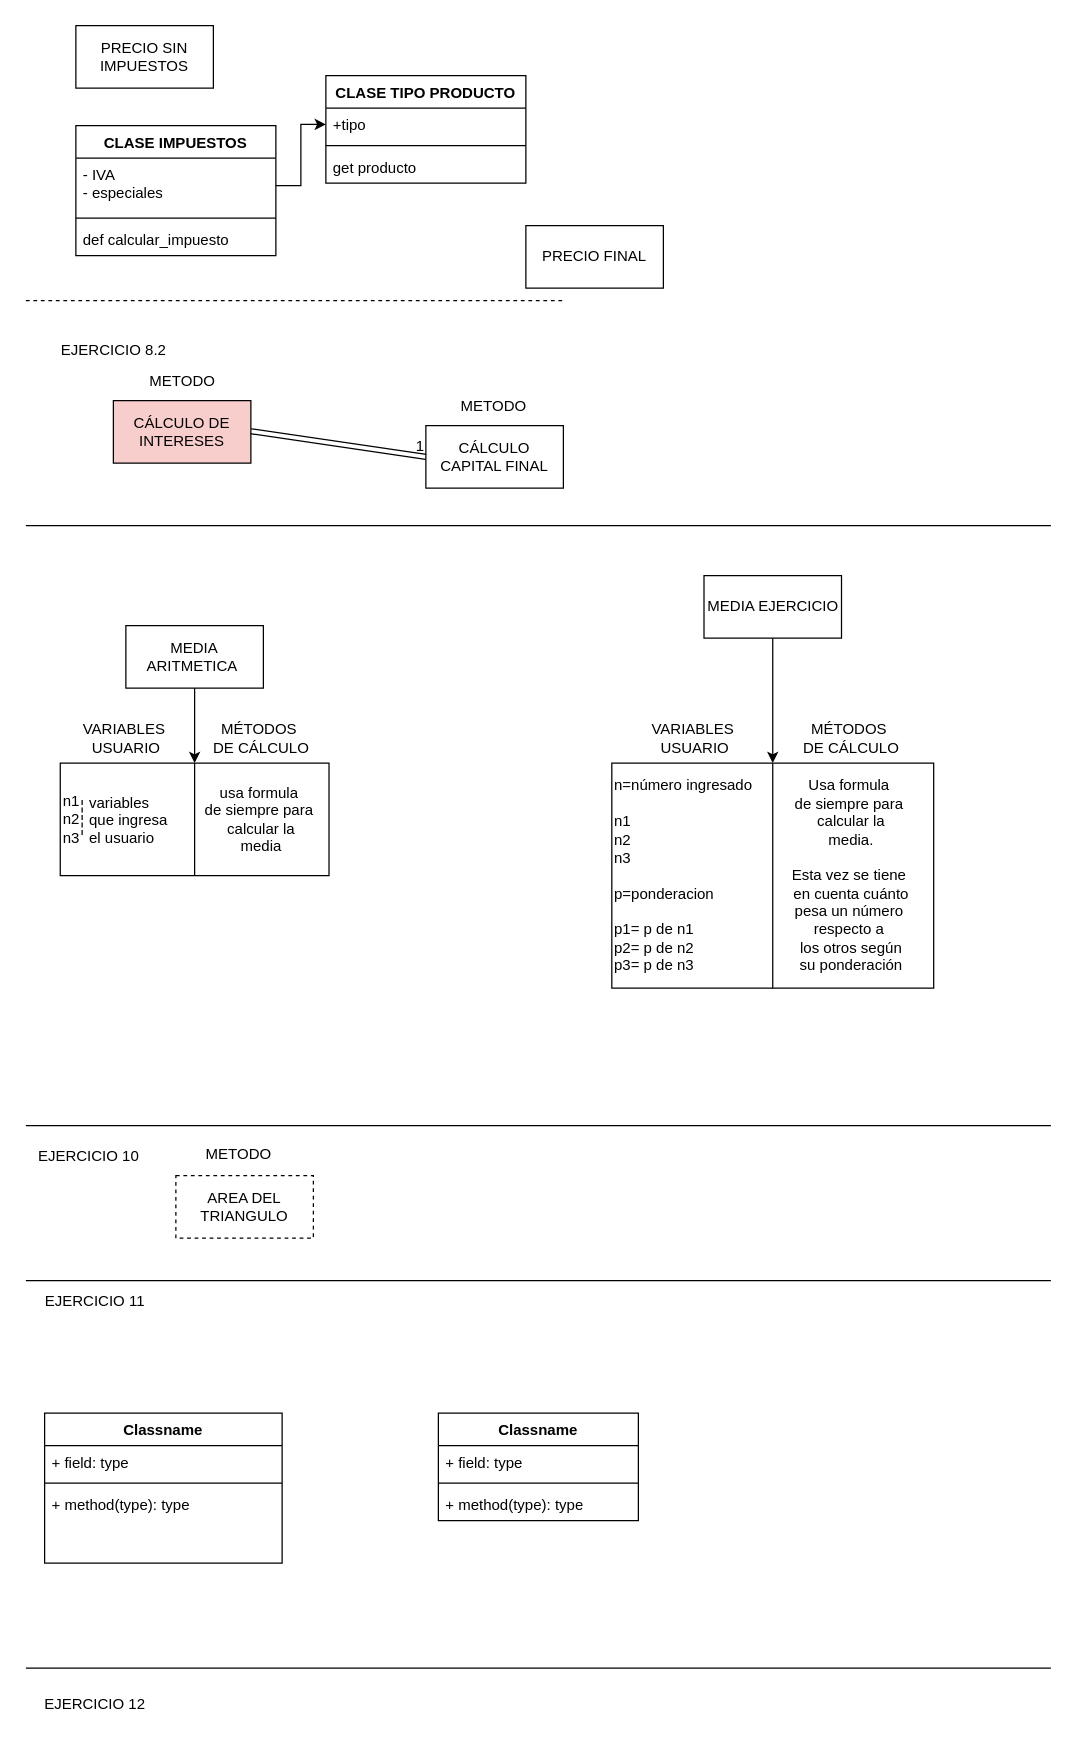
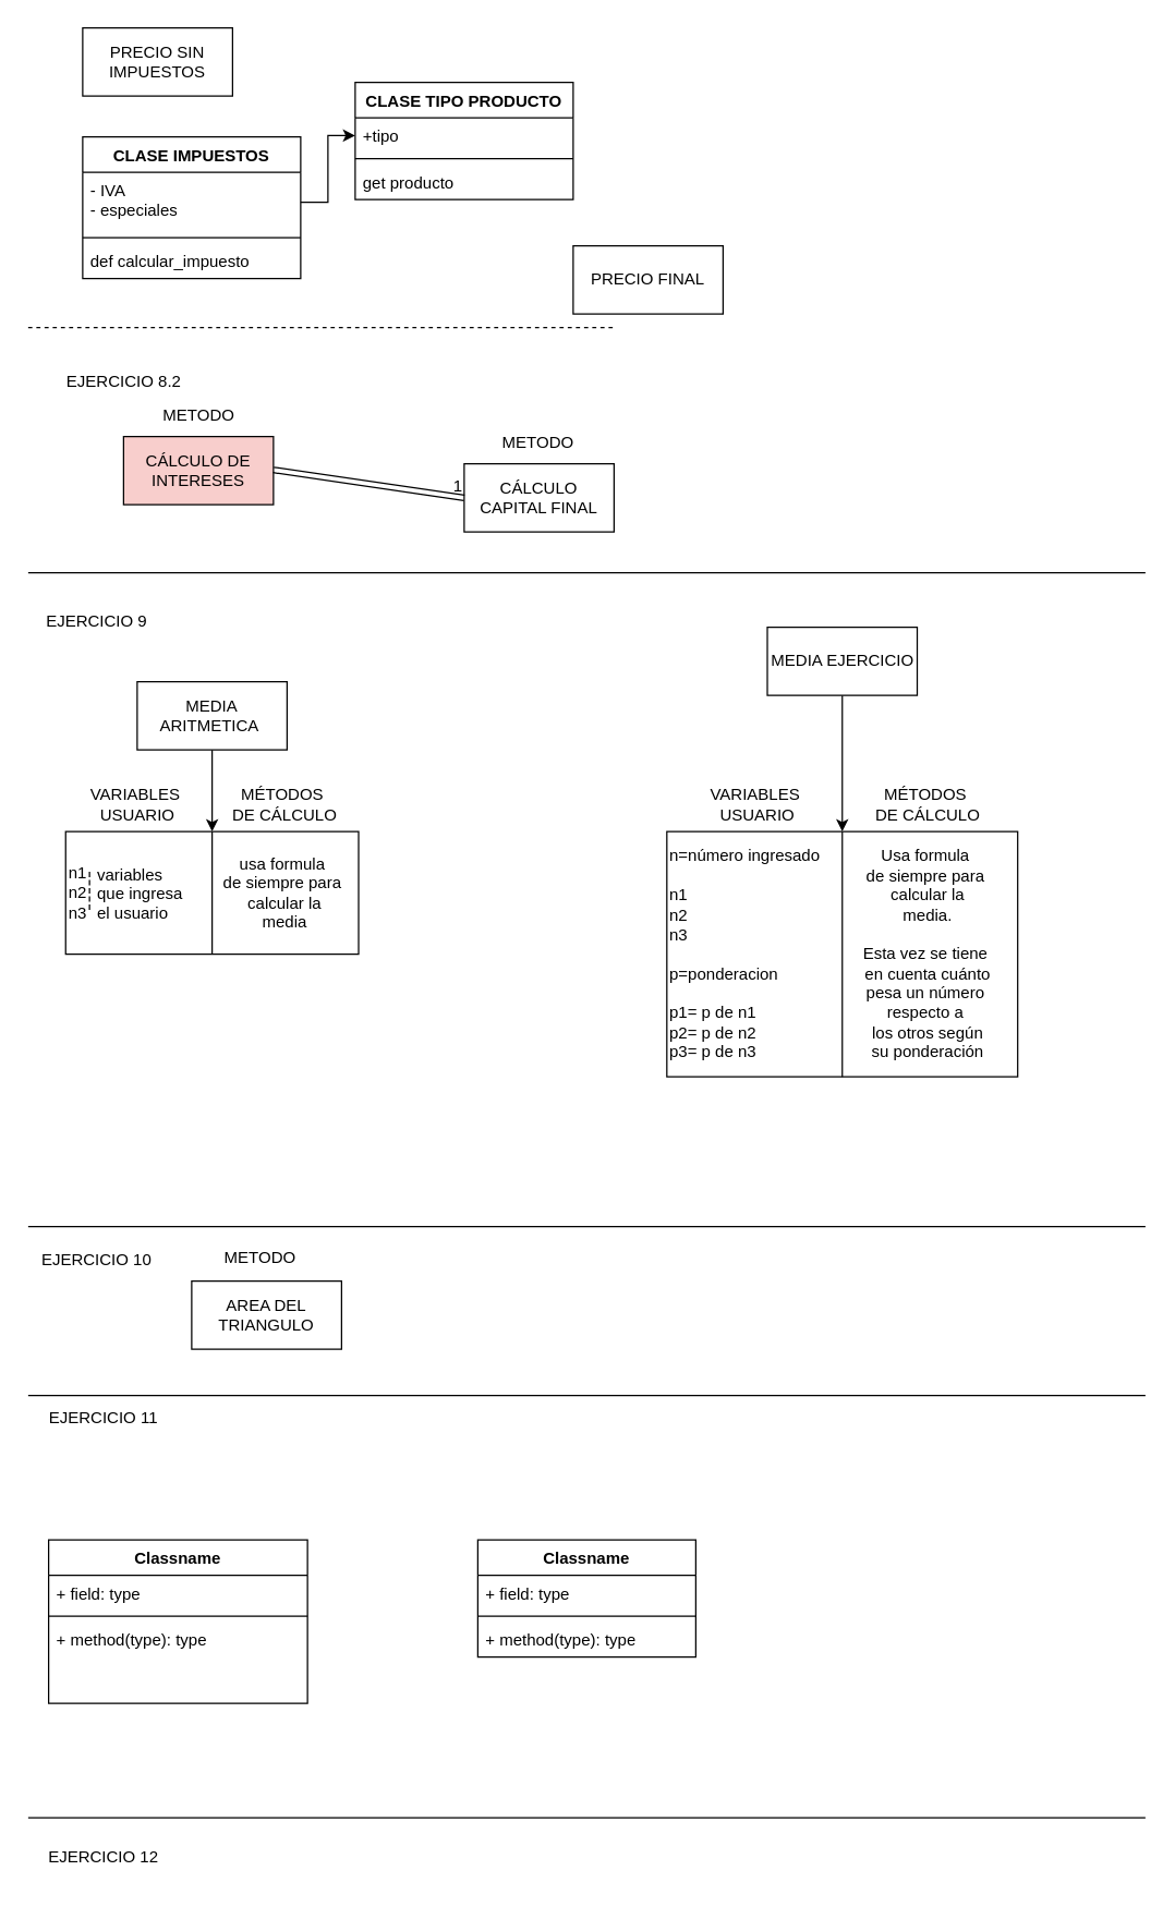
+ <mxCell id="15" value="EJERCICIO 9&lt;div&gt;&lt;br&gt;&lt;/div&gt;" style="text;html=1;align=center;verticalAlign=middle;resizable=0;points=[];autosize=1;strokeColor=none;fillColor=none;" vertex="1" parent="1"><mxGeometry y="443" width="100" height="40" as="geometry" x="20" /></mxCell>
- <mxCell id="33" value="AREA DEL TRIANGULO" style="html=1;whiteSpace=wrap;dashed=1;" vertex="1" parent="1"><mxGeometry x="140" y="940" width="110" height="50" as="geometry" /></mxCell>
+ <mxCell id="33" value="AREA DEL TRIANGULO" style="html=1;whiteSpace=wrap;" vertex="1" parent="1"><mxGeometry x="140" y="940" width="110" height="50" as="geometry" /></mxCell>
